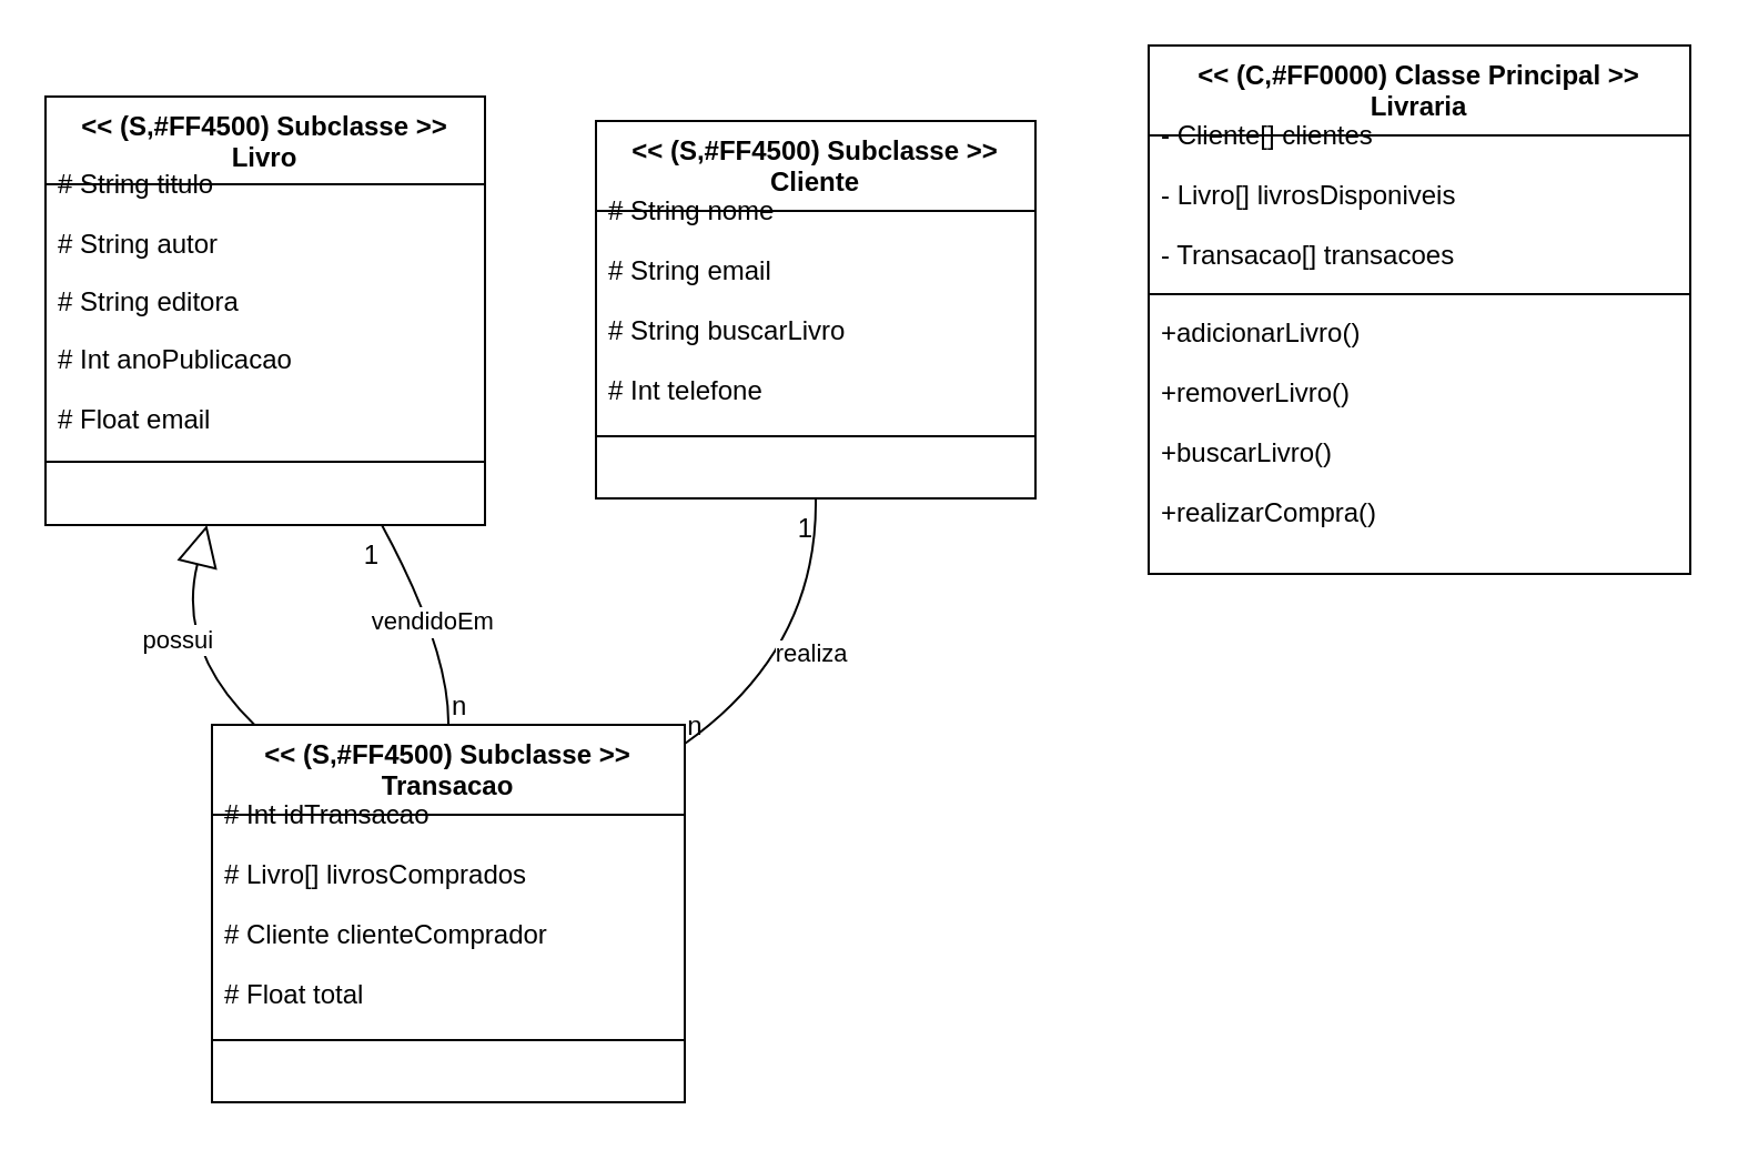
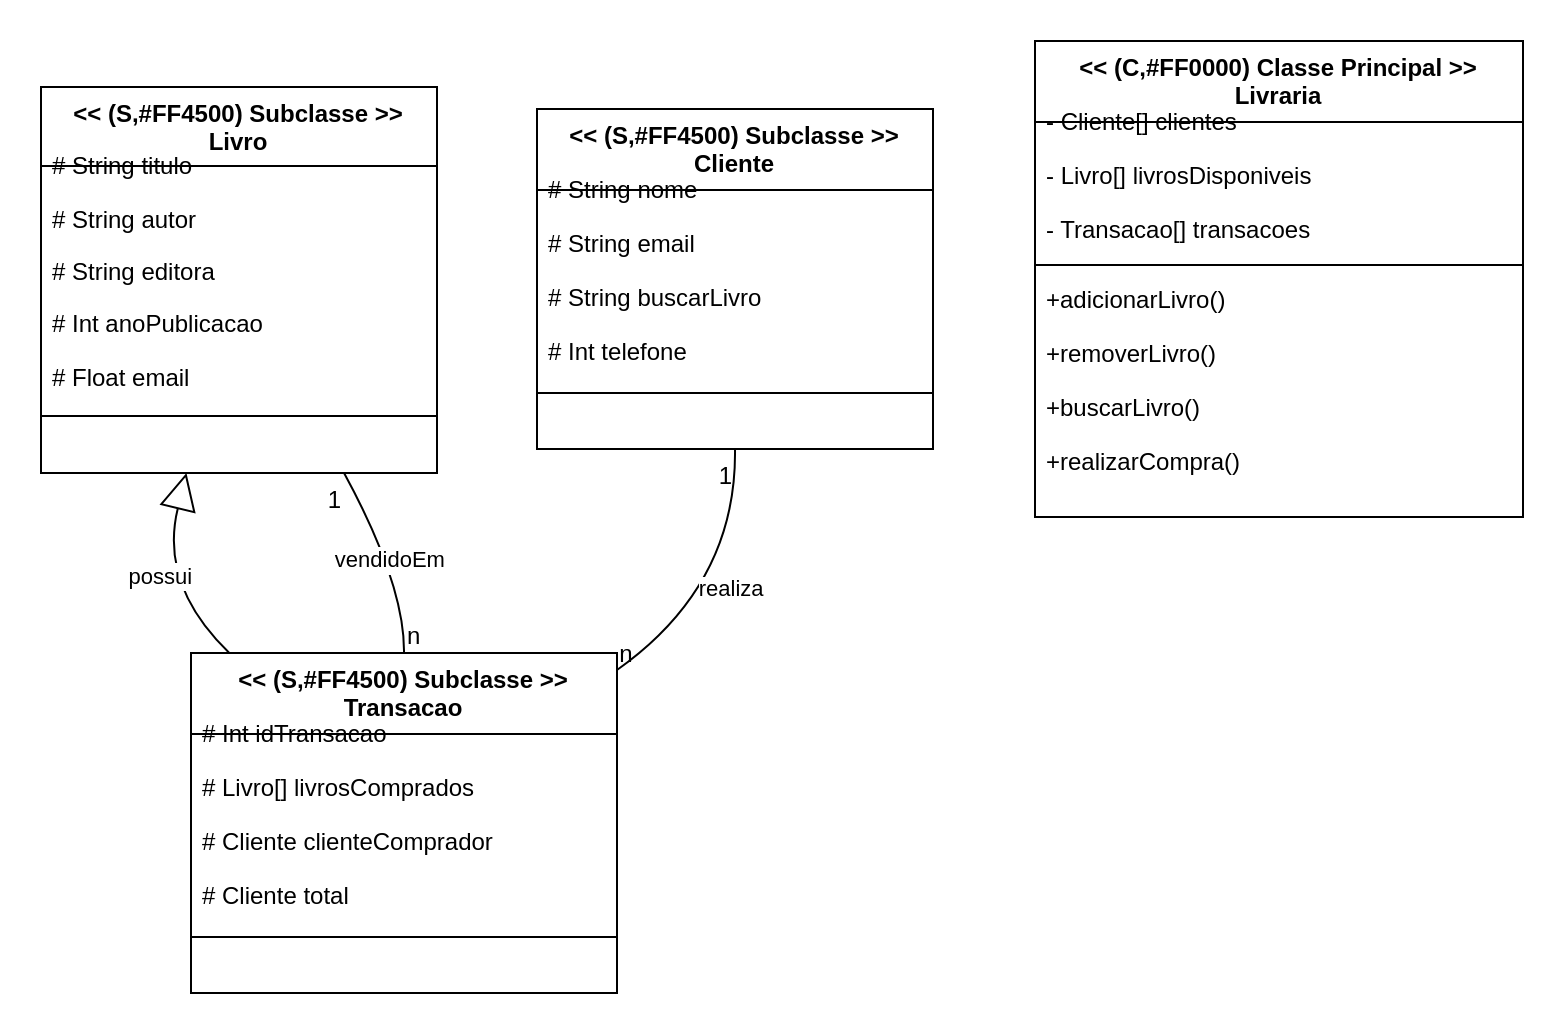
- <mxCell id="19" value="# Float total" style="text;strokeColor=none;fillColor=none;align=left;verticalAlign=top;spacingLeft=4;spacingRight=4;overflow=hidden;rotatable=0;points=[[0,0.5],[1,0.5]];portConstraint=eastwest;" vertex="1" parent="15"><mxGeometry y="108" width="213" height="27" as="geometry" /></mxCell>
+ <mxCell id="19" value="# Cliente total" style="text;strokeColor=none;fillColor=none;align=left;verticalAlign=top;spacingLeft=4;spacingRight=4;overflow=hidden;rotatable=0;points=[[0,0.5],[1,0.5]];portConstraint=eastwest;" vertex="1" parent="15"><mxGeometry y="108" width="213" height="27" as="geometry" /></mxCell>
